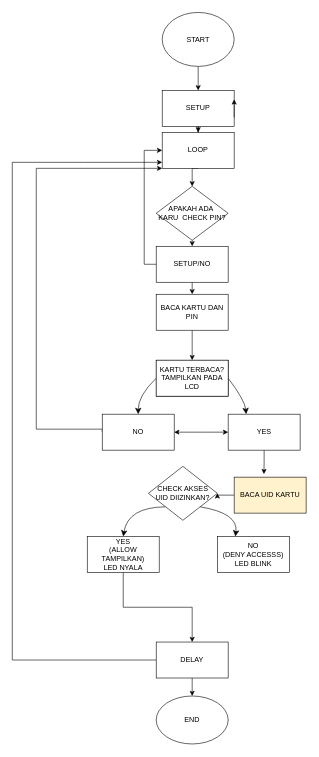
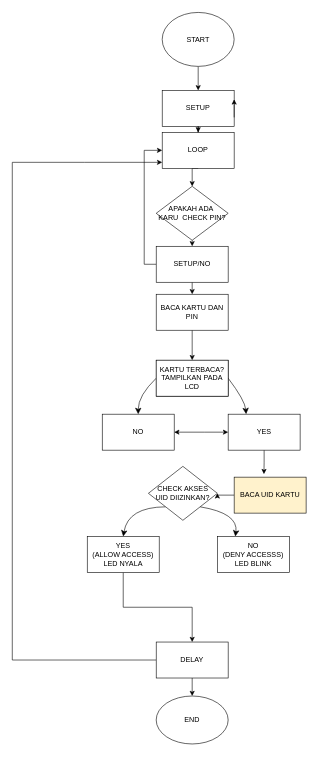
- <mxCell id="29" style="edgeStyle=orthogonalEdgeStyle;rounded=0;orthogonalLoop=1;jettySize=auto;html=1;exitX=0;exitY=0.5;exitDx=0;exitDy=0;entryX=0;entryY=1;entryDx=0;entryDy=0;" parent="1" source="30" target="5" edge="1"><mxGeometry relative="1" as="geometry"><mxPoint x="250" y="260" as="targetPoint" /><mxPoint x="150" y="715" as="sourcePoint" /><Array as="points"><mxPoint x="170" y="715" /><mxPoint x="60" y="715" /><mxPoint x="60" y="280" /></Array></mxGeometry></mxCell>
- <mxCell id="12" value="YES&lt;br&gt;(ALLOW TAMPILKAN)&lt;div&gt;LED NYALA&lt;/div&gt;" style="rounded=0;whiteSpace=wrap;html=1;" parent="1" vertex="1"><mxGeometry x="145" y="894" width="120" height="60" as="geometry" /></mxCell>
+ <mxCell id="12" value="YES&lt;br&gt;(ALLOW ACCESS)&lt;div&gt;LED NYALA&lt;/div&gt;" style="rounded=0;whiteSpace=wrap;html=1;" parent="1" vertex="1"><mxGeometry x="145" y="894" width="120" height="60" as="geometry" /></mxCell>
